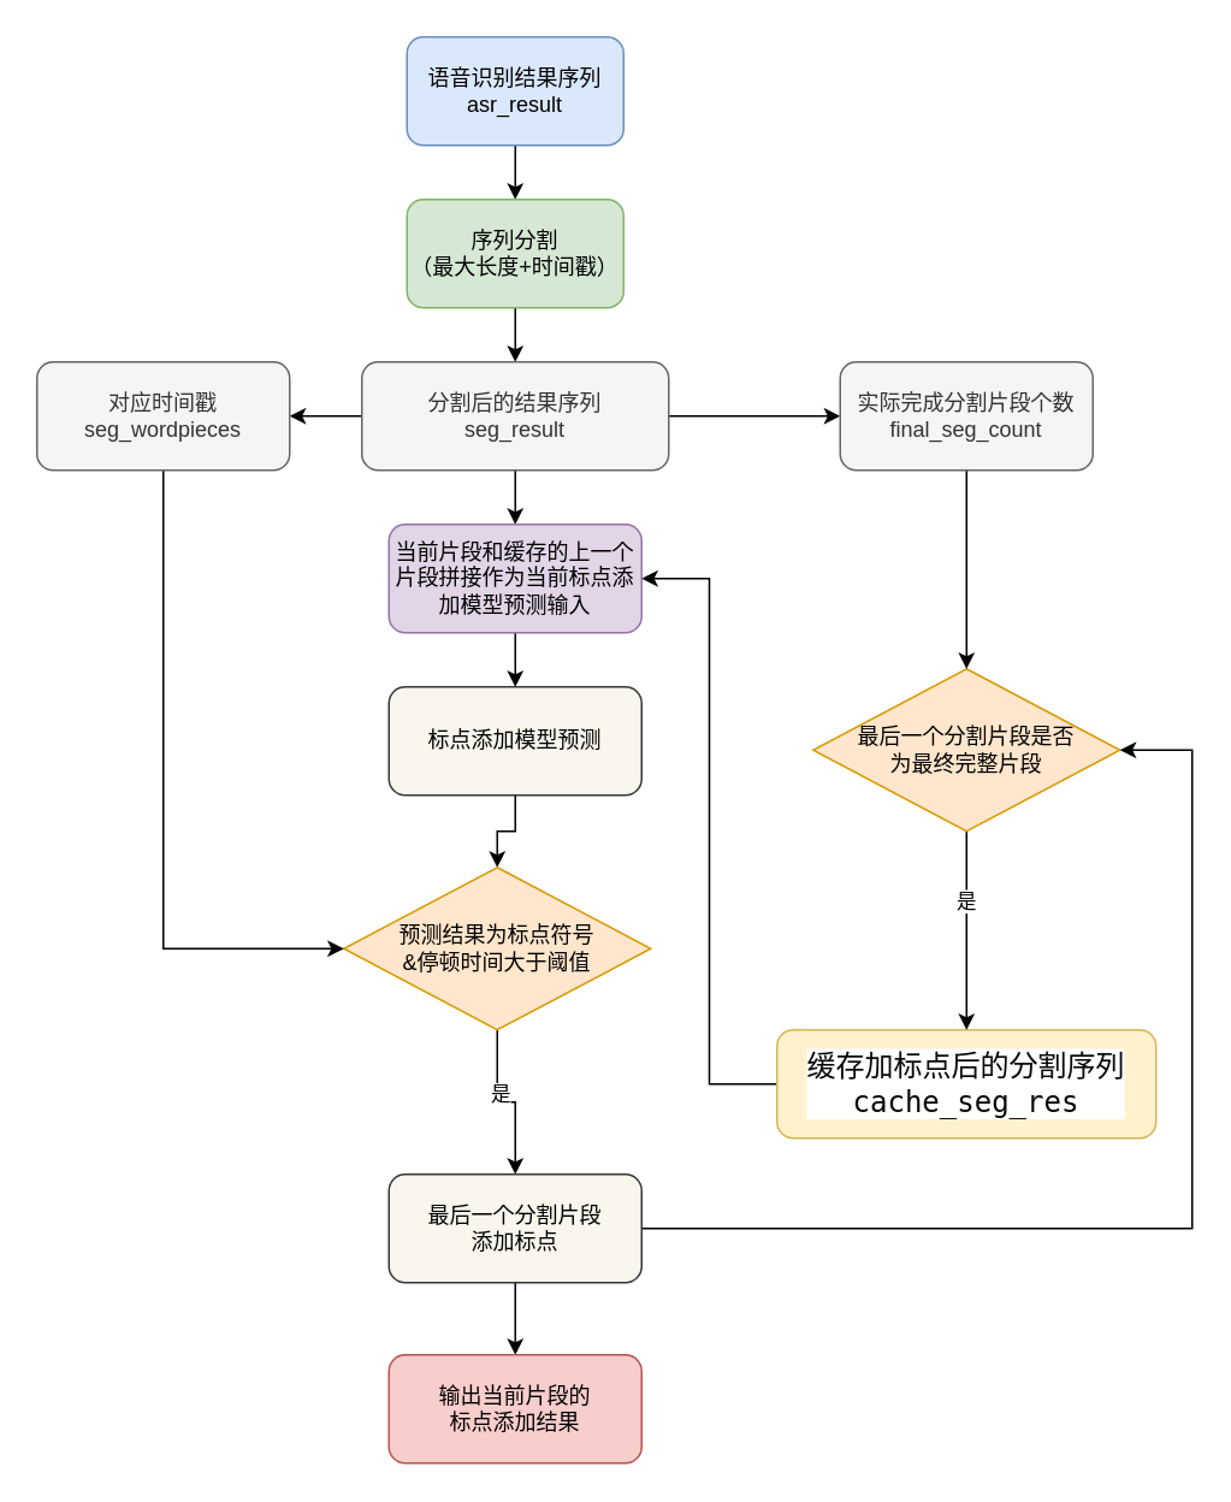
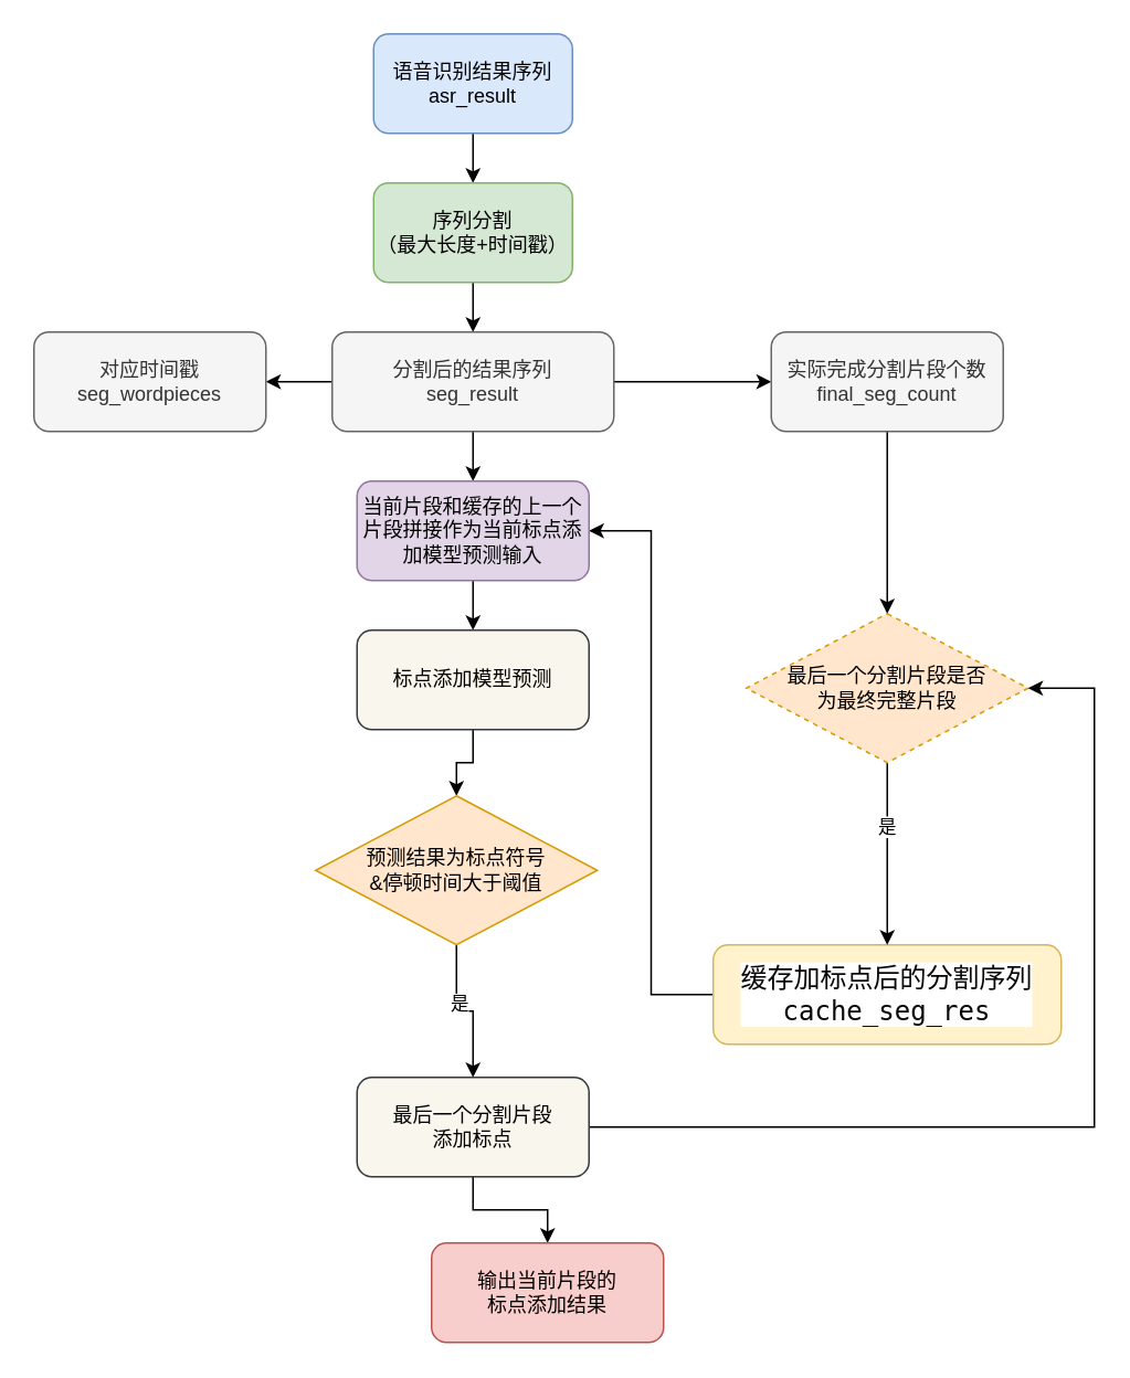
- <mxCell id="14" value="&lt;div&gt;最后一个分割片段是否&lt;/div&gt;&lt;div&gt;为最终完整片段&lt;/div&gt;" style="rhombus;whiteSpace=wrap;html=1;fillColor=#ffe6cc;strokeColor=#d79b00;" vertex="1" parent="1"><mxGeometry x="450" y="370" width="170" height="90" as="geometry" /></mxCell>
+ <mxCell id="14" value="&lt;div&gt;最后一个分割片段是否&lt;/div&gt;&lt;div&gt;为最终完整片段&lt;/div&gt;" style="rhombus;whiteSpace=wrap;html=1;fillColor=#ffe6cc;strokeColor=#d79b00;dashed=1;" vertex="1" parent="1"><mxGeometry x="450" y="370" width="170" height="90" as="geometry" /></mxCell>
- <mxCell id="24" style="edgeStyle=orthogonalEdgeStyle;rounded=0;orthogonalLoop=1;jettySize=auto;html=1;exitX=0.5;exitY=1;exitDx=0;exitDy=0;entryX=0;entryY=0.5;entryDx=0;entryDy=0;" edge="1" parent="1" source="25" target="23"><mxGeometry relative="1" as="geometry" /></mxCell>
- <mxCell id="29" value="&lt;div&gt;输出当前片段的&lt;/div&gt;&lt;div&gt;标点添加结果&lt;/div&gt;" style="rounded=1;whiteSpace=wrap;html=1;fillColor=#f8cecc;strokeColor=#b85450;" vertex="1" parent="1"><mxGeometry x="215" y="750" width="140" height="60" as="geometry" /></mxCell>
+ <mxCell id="29" value="&lt;div&gt;输出当前片段的&lt;/div&gt;&lt;div&gt;标点添加结果&lt;/div&gt;" style="rounded=1;whiteSpace=wrap;html=1;fillColor=#f8cecc;strokeColor=#b85450;" vertex="1" parent="1"><mxGeometry x="260" y="750" width="140" height="60" as="geometry" /></mxCell>
